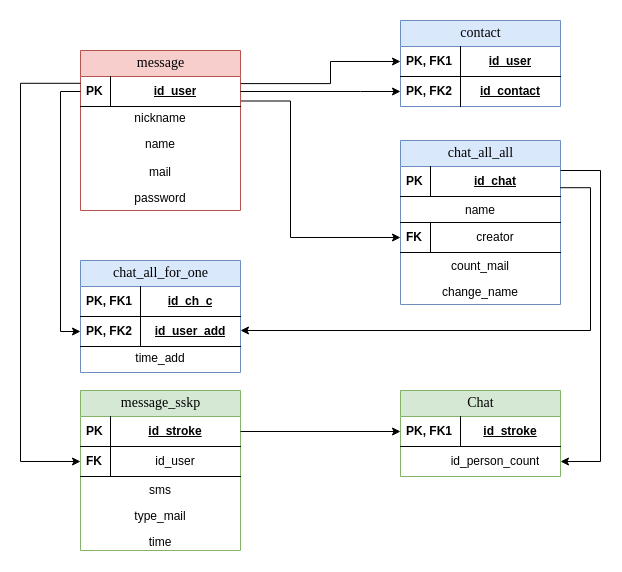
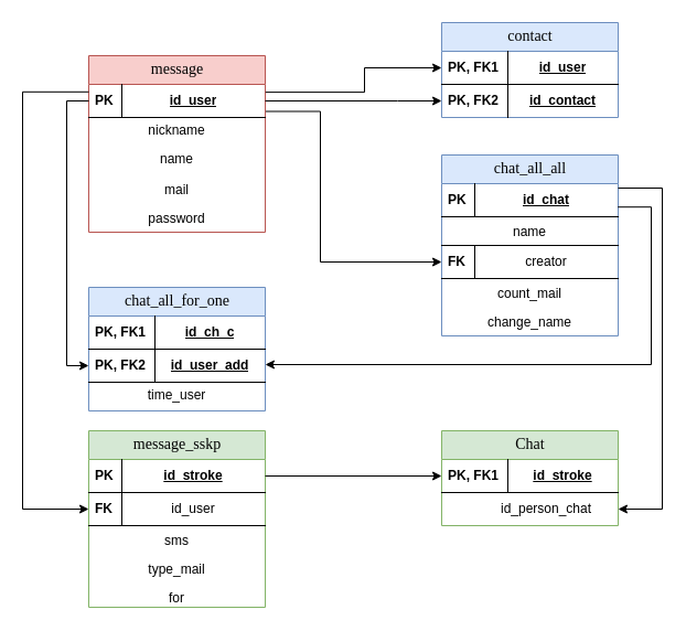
- <mxCell id="39" value="&lt;div&gt;&lt;div&gt;time_add&lt;/div&gt;&lt;/div&gt;" style="shape=partialRectangle;top=0;left=0;right=0;bottom=1;html=1;align=center;verticalAlign=top;fillColor=none;spacingLeft=4;spacingRight=4;whiteSpace=wrap;overflow=hidden;rotatable=0;points=[[0,0.5],[1,0.5]];portConstraint=eastwest;dropTarget=0;spacing=0;strokeColor=none;" parent="34" vertex="1"><mxGeometry y="86" width="160" height="26" as="geometry" /></mxCell>
+ <mxCell id="39" value="&lt;div&gt;&lt;div&gt;time_user&lt;/div&gt;&lt;/div&gt;" style="shape=partialRectangle;top=0;left=0;right=0;bottom=1;html=1;align=center;verticalAlign=top;fillColor=none;spacingLeft=4;spacingRight=4;whiteSpace=wrap;overflow=hidden;rotatable=0;points=[[0,0.5],[1,0.5]];portConstraint=eastwest;dropTarget=0;spacing=0;strokeColor=none;" parent="34" vertex="1"><mxGeometry y="86" width="160" height="26" as="geometry" /></mxCell>
- <mxCell id="18" value="&lt;span style=&quot;font-weight: normal;&quot;&gt;id_person_count&lt;/span&gt;" style="shape=partialRectangle;top=0;left=0;right=0;bottom=0;html=1;align=center;verticalAlign=middle;fillColor=none;spacingLeft=34;spacingRight=4;whiteSpace=wrap;overflow=hidden;rotatable=0;points=[[0,0.5],[1,0.5]];portConstraint=eastwest;dropTarget=0;fontStyle=1;" parent="15" vertex="1"><mxGeometry y="56" width="160" height="30" as="geometry" /></mxCell>
+ <mxCell id="18" value="&lt;span style=&quot;font-weight: normal;&quot;&gt;id_person_chat&lt;/span&gt;" style="shape=partialRectangle;top=0;left=0;right=0;bottom=0;html=1;align=center;verticalAlign=middle;fillColor=none;spacingLeft=34;spacingRight=4;whiteSpace=wrap;overflow=hidden;rotatable=0;points=[[0,0.5],[1,0.5]];portConstraint=eastwest;dropTarget=0;fontStyle=1;" parent="15" vertex="1"><mxGeometry y="56" width="160" height="30" as="geometry" /></mxCell>
- <mxCell id="26" value="&lt;div&gt;time&lt;/div&gt;" style="shape=partialRectangle;top=0;left=0;right=0;bottom=1;html=1;align=center;verticalAlign=top;spacingLeft=4;spacingRight=4;whiteSpace=wrap;overflow=hidden;rotatable=0;points=[[0,0.5],[1,0.5]];portConstraint=eastwest;dropTarget=0;fillColor=none;strokeColor=none;" parent="19" vertex="1"><mxGeometry y="138" width="160" height="22" as="geometry" /></mxCell>
+ <mxCell id="26" value="&lt;div&gt;for&lt;/div&gt;" style="shape=partialRectangle;top=0;left=0;right=0;bottom=1;html=1;align=center;verticalAlign=top;spacingLeft=4;spacingRight=4;whiteSpace=wrap;overflow=hidden;rotatable=0;points=[[0,0.5],[1,0.5]];portConstraint=eastwest;dropTarget=0;fillColor=none;strokeColor=none;" parent="19" vertex="1"><mxGeometry y="138" width="160" height="22" as="geometry" /></mxCell>
